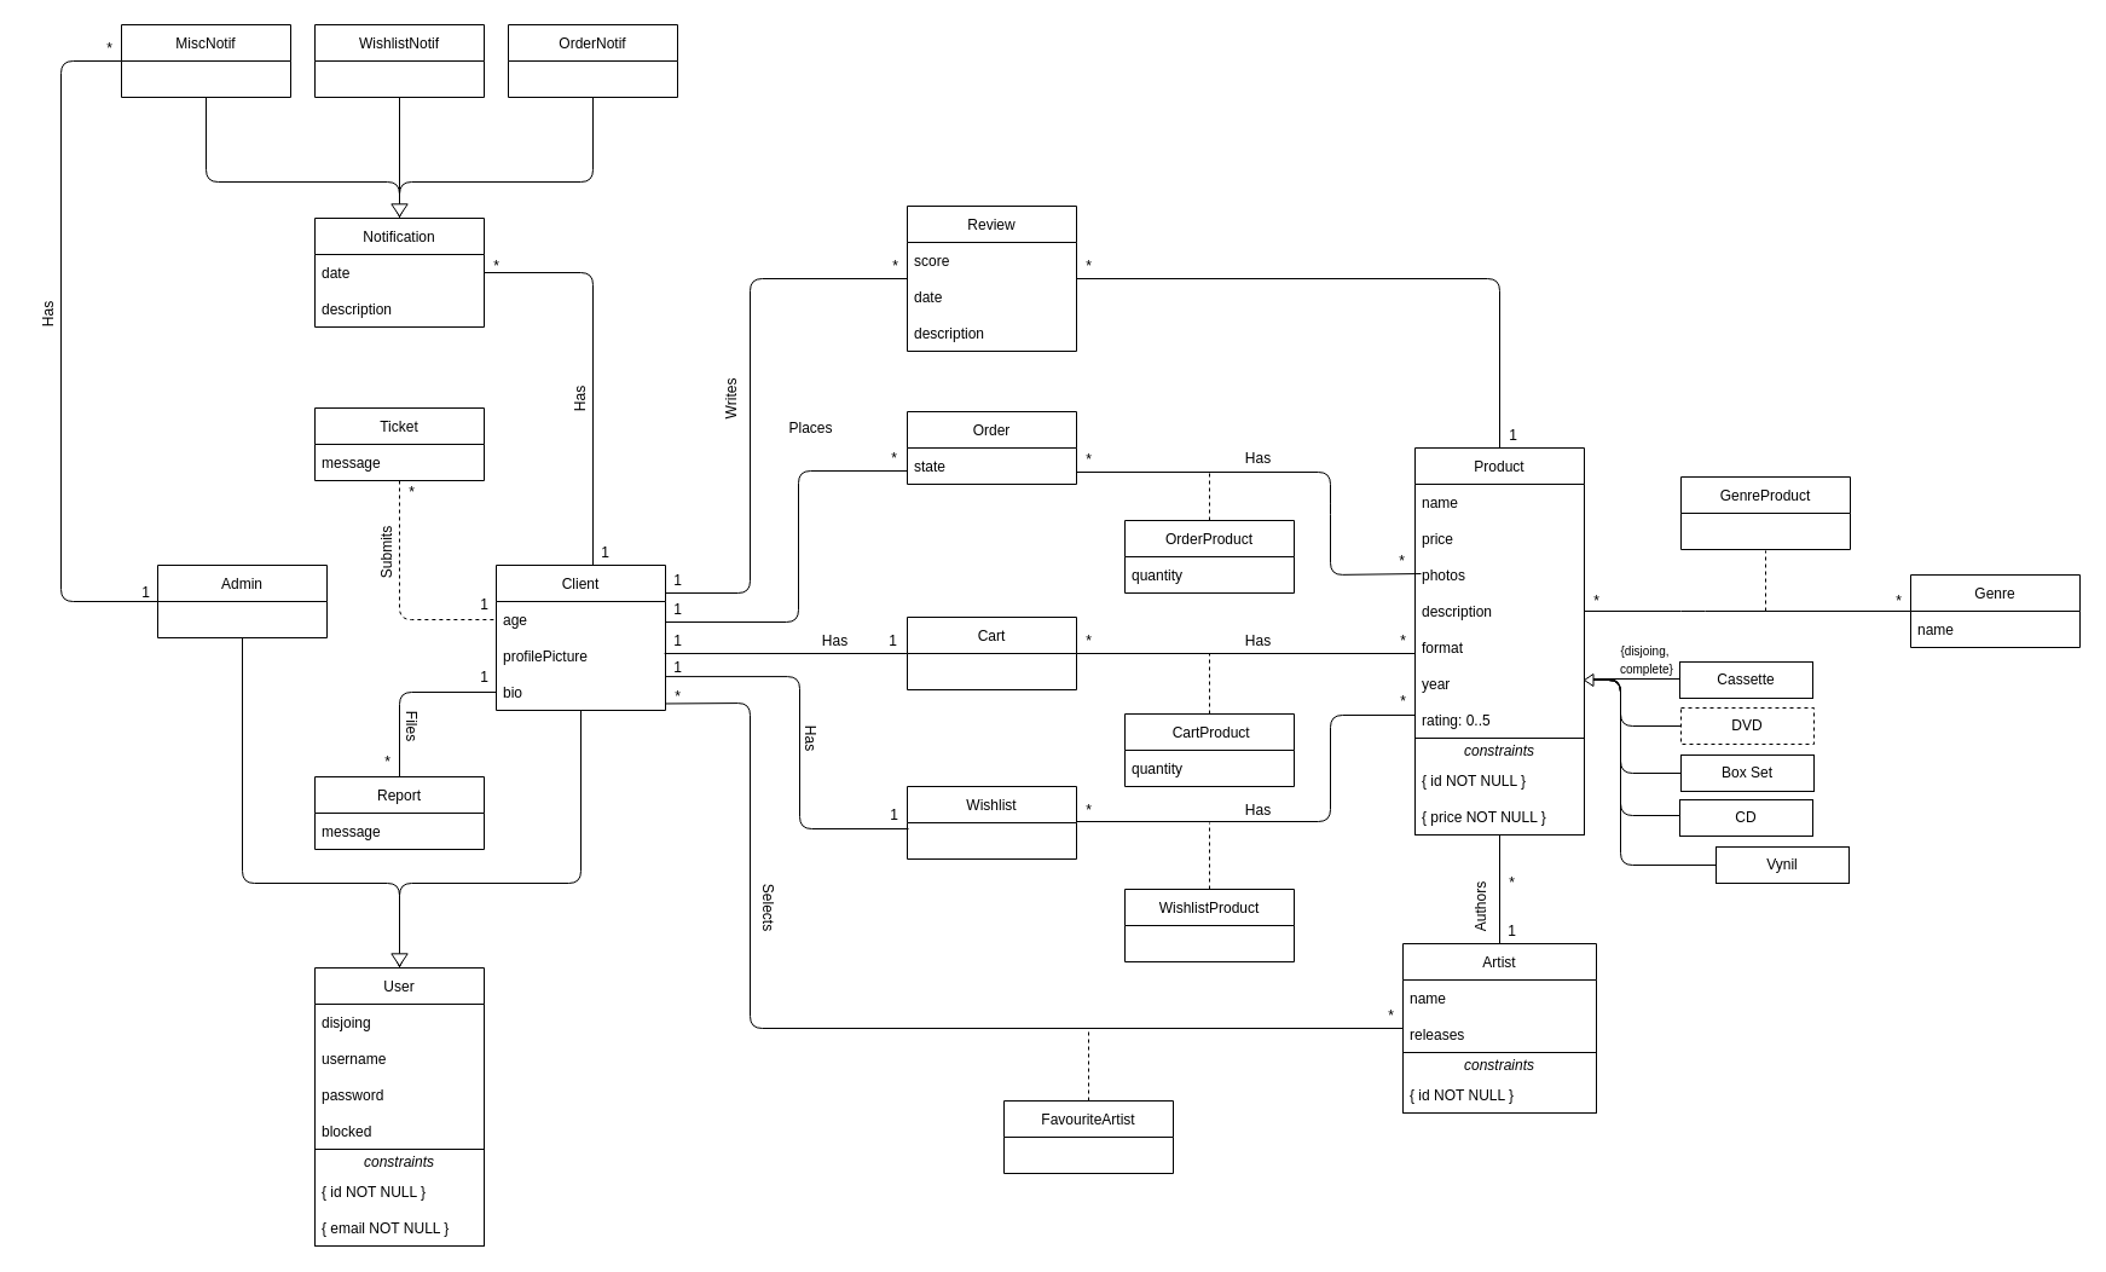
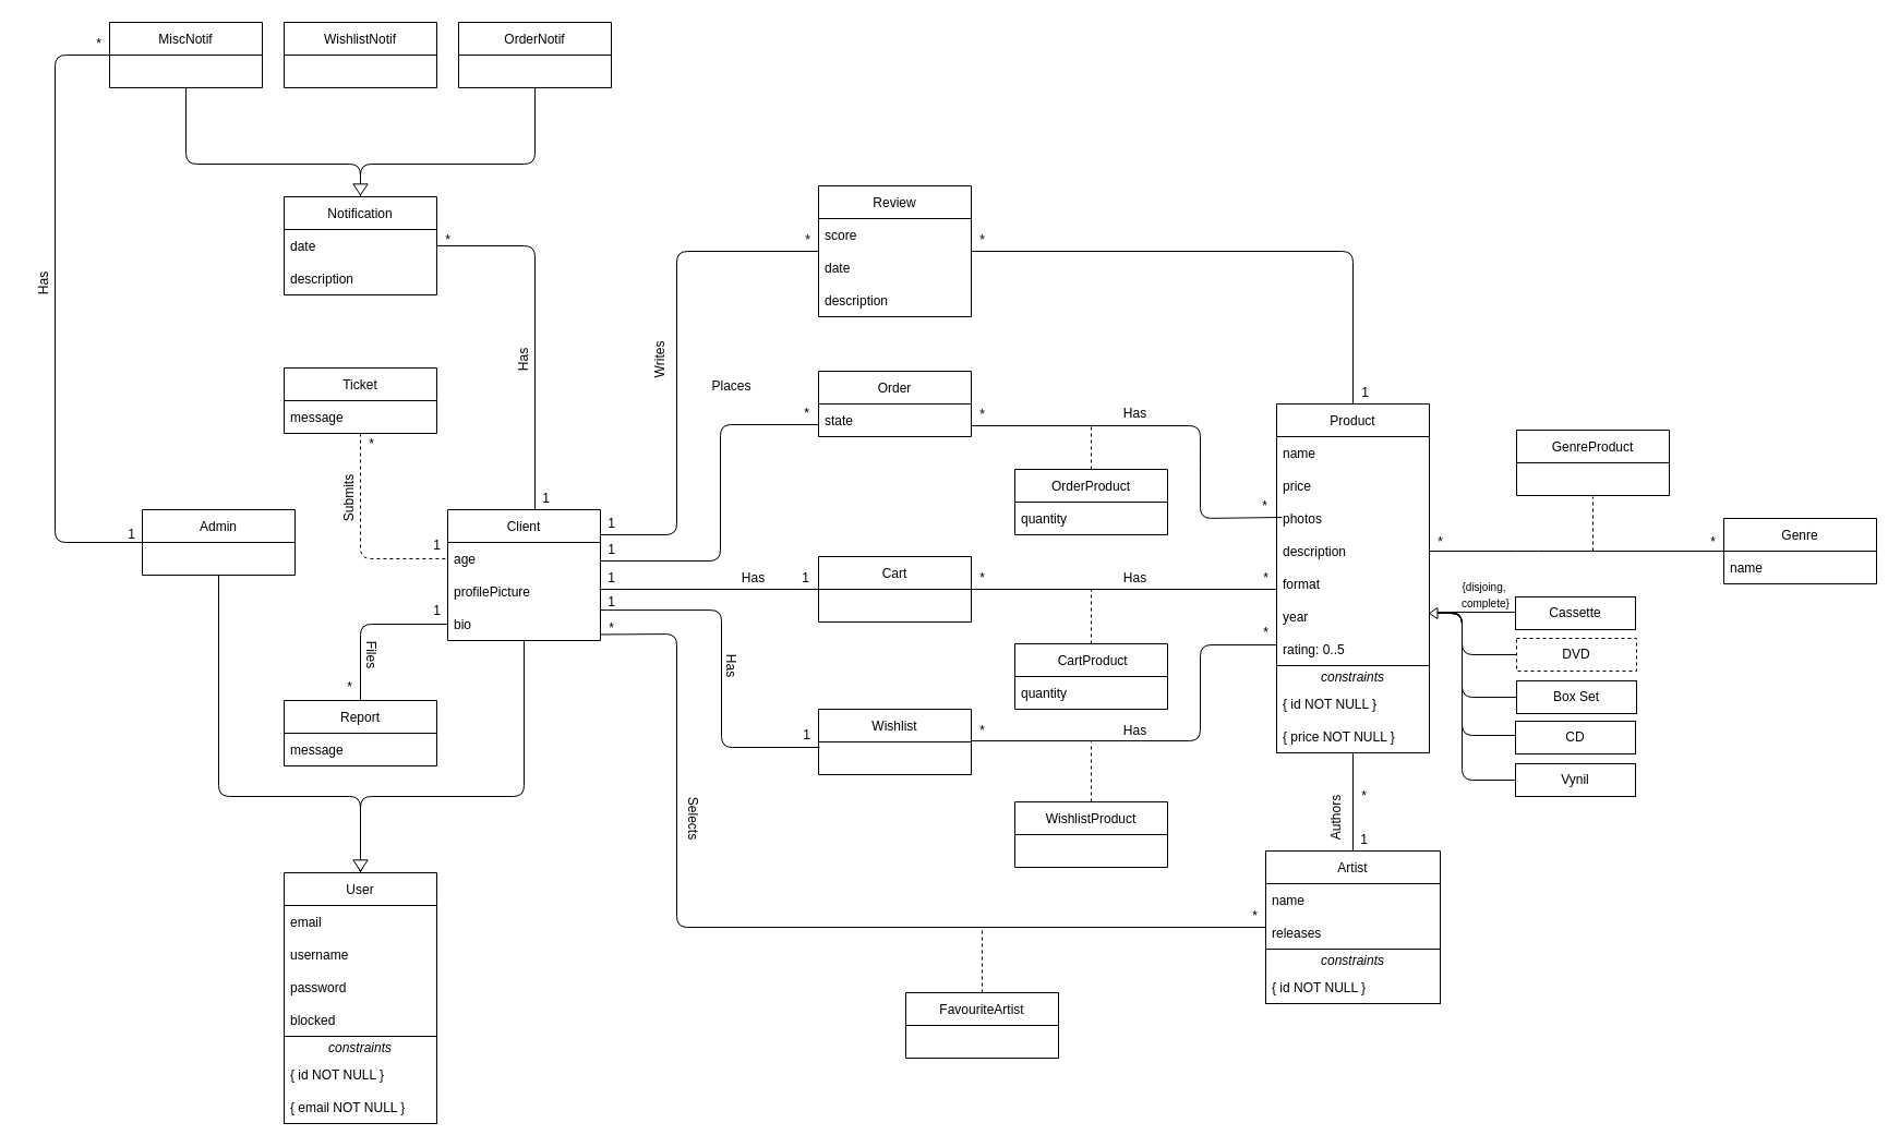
- <mxCell id="68" style="edgeStyle=none;html=1;exitX=0.5;exitY=1;exitDx=0;exitDy=0;endArrow=block;endFill=1;" parent="1" source="69" target="58" edge="1"><mxGeometry relative="1" as="geometry" /></mxCell>
- <mxCell id="87" value="Vynil" style="whiteSpace=wrap;html=1;" parent="1" vertex="1"><mxGeometry x="1419" y="700" width="110" height="30" as="geometry" /></mxCell>
+ <mxCell id="87" value="Vynil" style="whiteSpace=wrap;html=1;" parent="1" vertex="1"><mxGeometry x="1389" y="700" width="110" height="30" as="geometry" /></mxCell>
- <mxCell id="24" value="disjoing" style="text;strokeColor=none;fillColor=none;align=left;verticalAlign=middle;spacingLeft=4;spacingRight=4;overflow=hidden;points=[[0,0.5],[1,0.5]];portConstraint=eastwest;rotatable=0;" parent="23" vertex="1"><mxGeometry y="30" width="140" height="30" as="geometry" /></mxCell>
+ <mxCell id="24" value="email" style="text;strokeColor=none;fillColor=none;align=left;verticalAlign=middle;spacingLeft=4;spacingRight=4;overflow=hidden;points=[[0,0.5],[1,0.5]];portConstraint=eastwest;rotatable=0;" parent="23" vertex="1"><mxGeometry y="30" width="140" height="30" as="geometry" /></mxCell>
